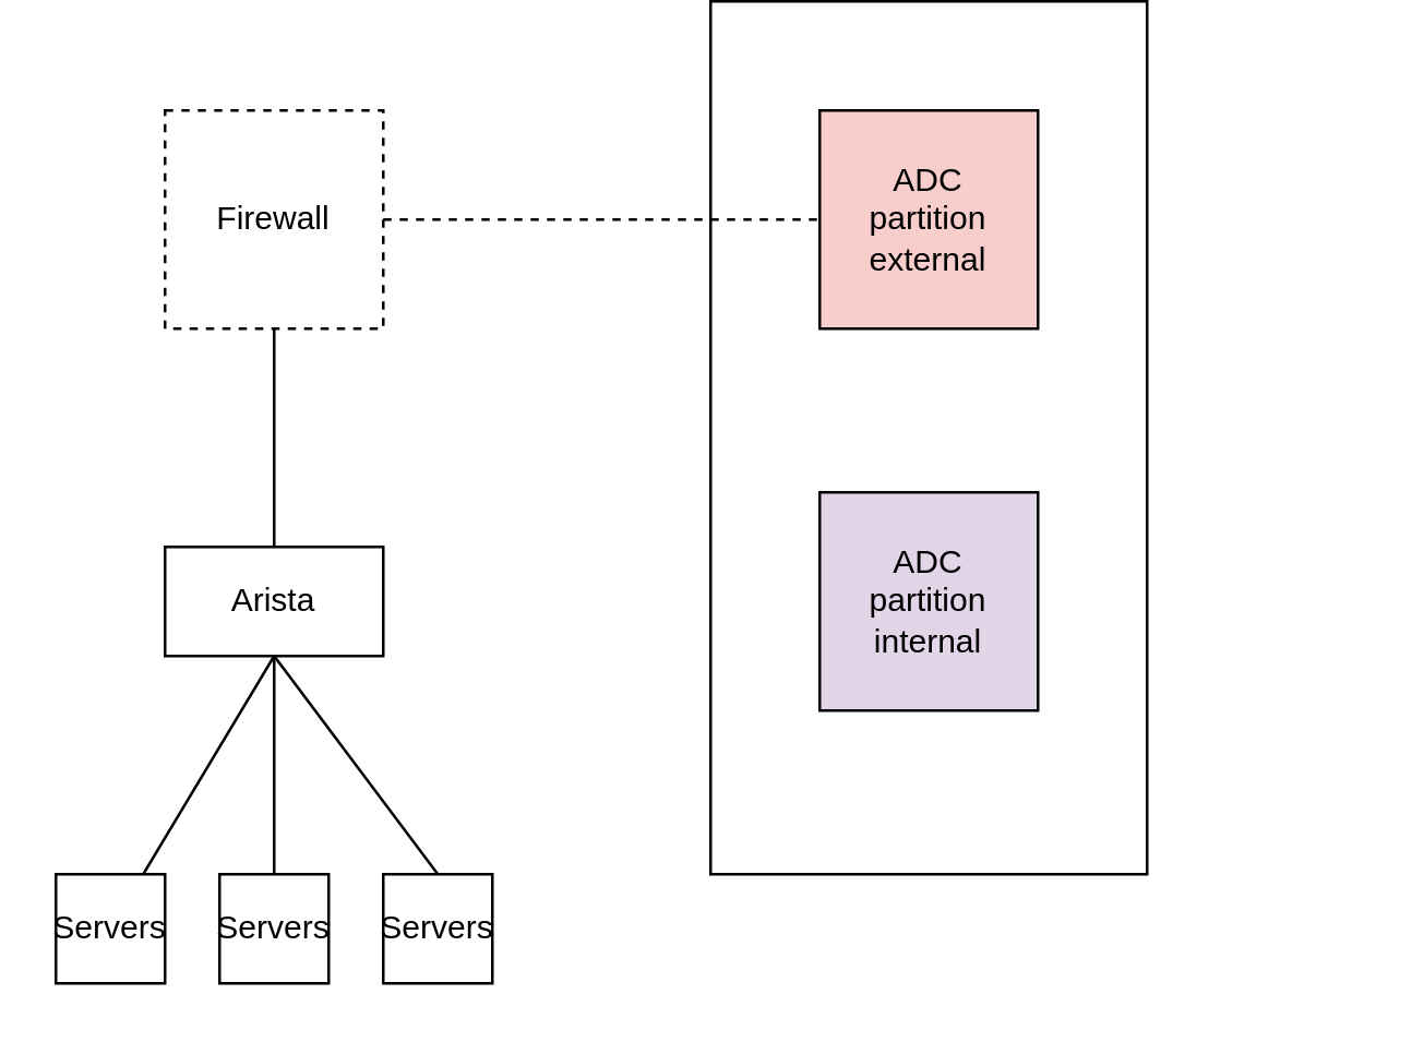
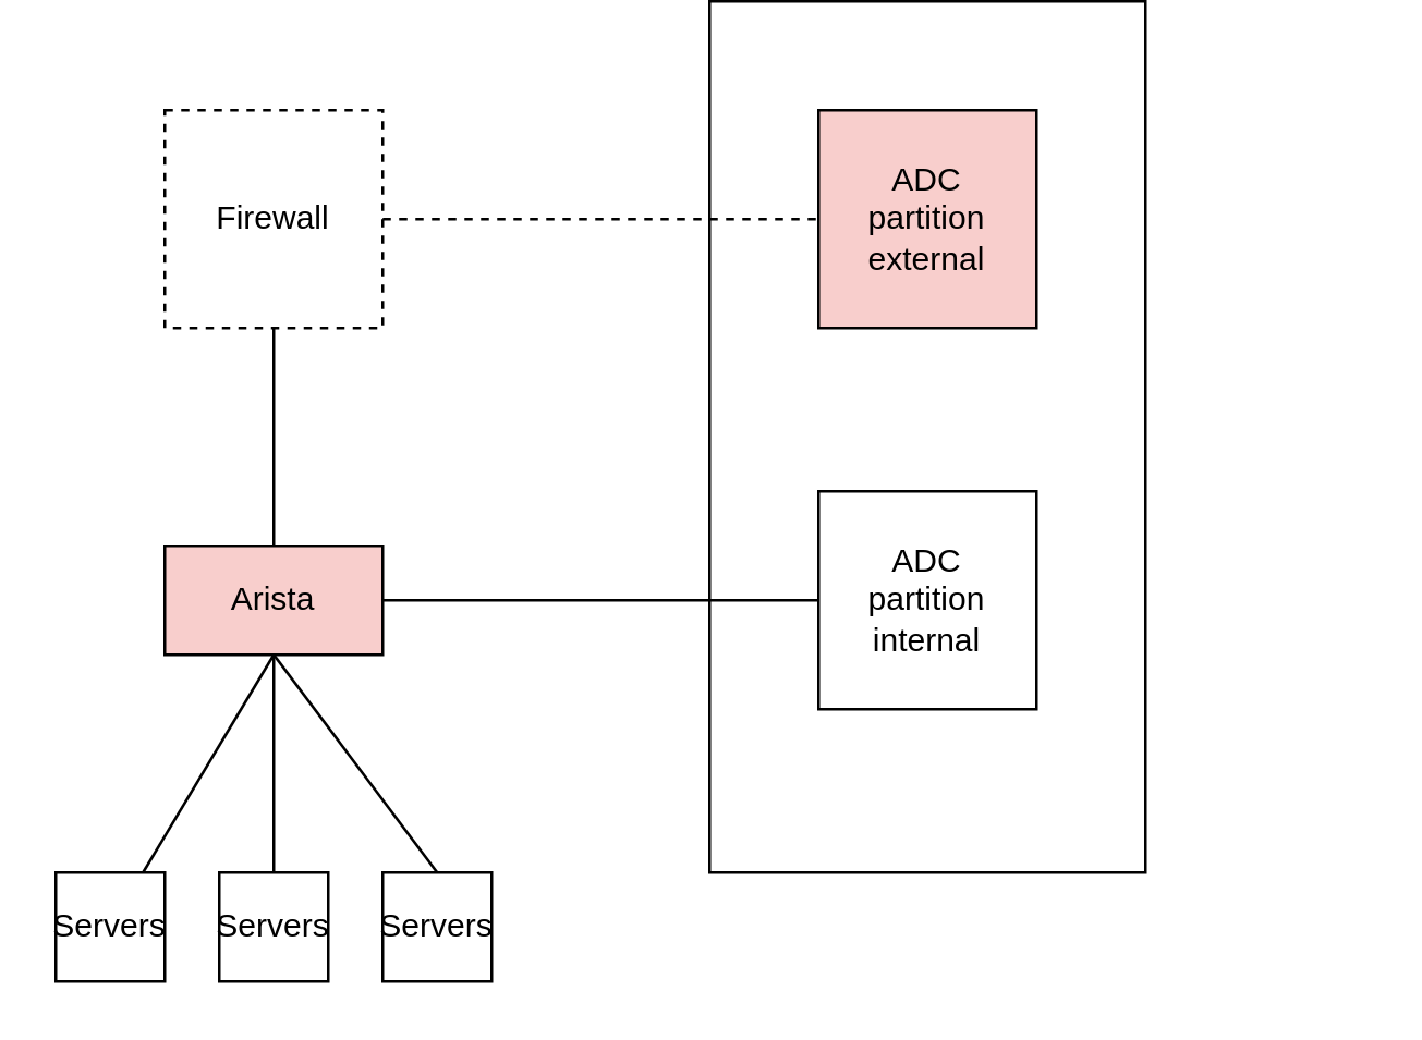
- <mxCell id="7" value="Arista" style="rounded=0;whiteSpace=wrap;html=1;" parent="1" vertex="1"><mxGeometry x="60" y="180" width="80" height="40" as="geometry" /></mxCell>
+ <mxCell id="7" value="Arista" style="rounded=0;whiteSpace=wrap;html=1;fillColor=#f8cecc;" parent="1" vertex="1"><mxGeometry x="60" y="180" width="80" height="40" as="geometry" /></mxCell>
+ <mxCell id="9" value="" style="endArrow=none;html=1;exitX=1;exitY=0.5;exitDx=0;exitDy=0;entryX=0;entryY=0.5;entryDx=0;entryDy=0;" parent="1" source="7" target="8" edge="1"><mxGeometry width="50" height="50" relative="1" as="geometry"><mxPoint x="130" y="330" as="sourcePoint" /><mxPoint x="270" y="370" as="targetPoint" /></mxGeometry></mxCell>
- <mxCell id="8" value="ADC&lt;br&gt;partition&lt;br&gt;internal" style="whiteSpace=wrap;html=1;aspect=fixed;fillColor=#e1d5e7;" parent="1" vertex="1"><mxGeometry x="300" y="160" width="80" height="80" as="geometry" /></mxCell>
+ <mxCell id="8" value="ADC&lt;br&gt;partition&lt;br&gt;internal" style="whiteSpace=wrap;html=1;aspect=fixed;" parent="1" vertex="1"><mxGeometry x="300" y="160" width="80" height="80" as="geometry" /></mxCell>
